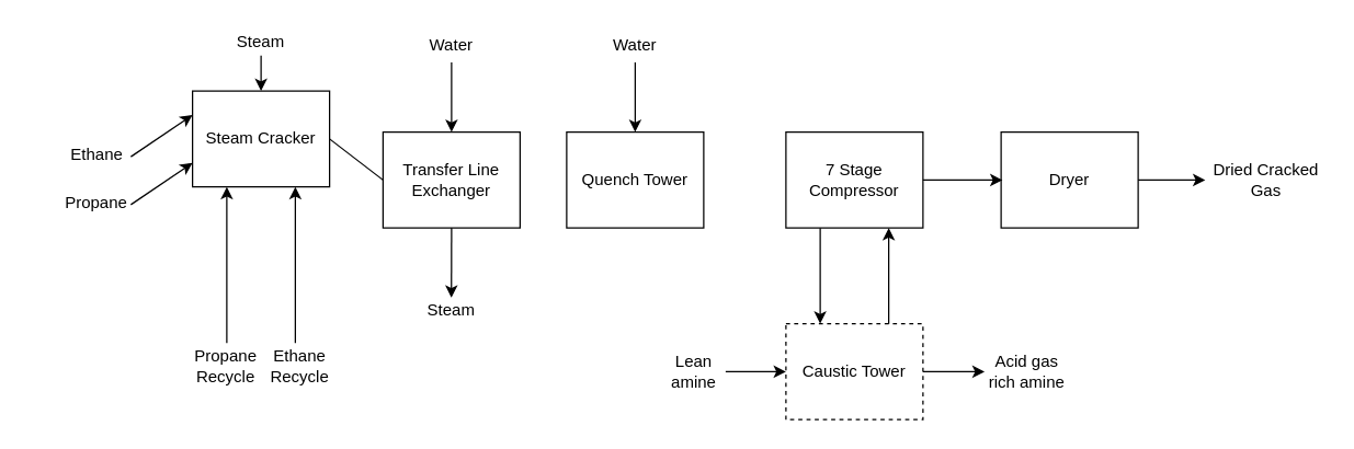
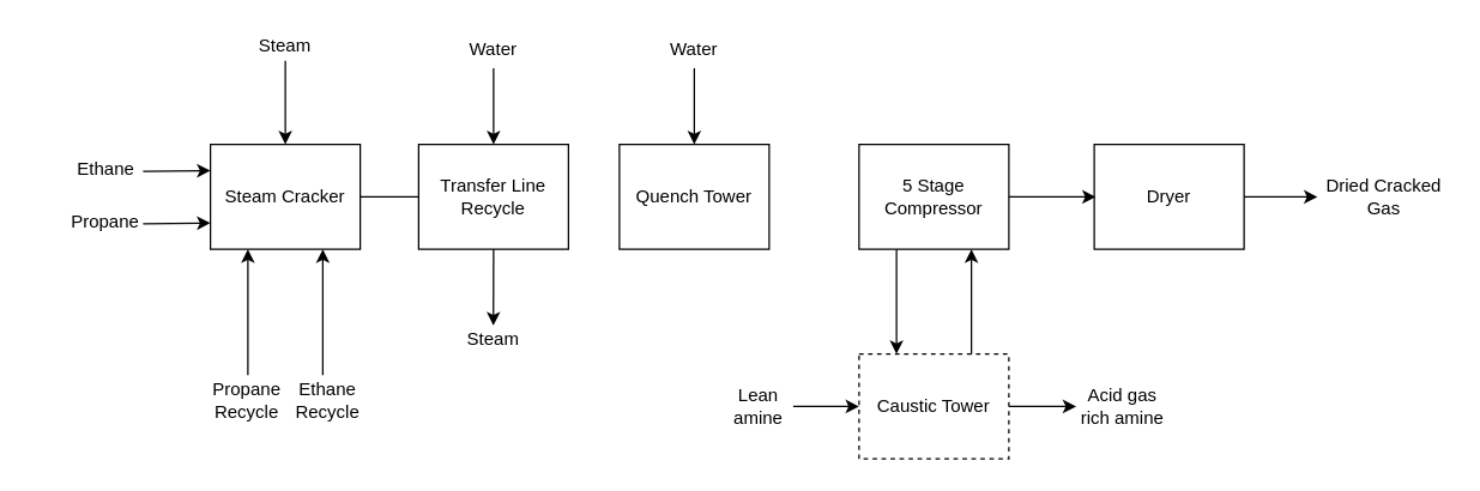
- <mxCell id="2" value="Steam Cracker" style="rounded=0;whiteSpace=wrap;html=1;" parent="1" vertex="1"><mxGeometry x="140" y="66" width="100" height="70" as="geometry" /></mxCell>
+ <mxCell id="2" value="Steam Cracker" style="rounded=0;whiteSpace=wrap;html=1;" parent="1" vertex="1"><mxGeometry x="140" y="96" width="100" height="70" as="geometry" /></mxCell>
- <mxCell id="28" value="Transfer Line Exchanger" style="rounded=0;whiteSpace=wrap;html=1;" vertex="1" parent="1"><mxGeometry x="279" y="96" width="100" height="70" as="geometry" /></mxCell>
+ <mxCell id="28" value="Transfer Line Recycle" style="rounded=0;whiteSpace=wrap;html=1;" vertex="1" parent="1"><mxGeometry x="279" y="96" width="100" height="70" as="geometry" /></mxCell>
- <mxCell id="5" value="7 Stage Compressor" style="rounded=0;whiteSpace=wrap;html=1;" parent="1" vertex="1"><mxGeometry x="573" y="96" width="100" height="70" as="geometry" /></mxCell>
+ <mxCell id="5" value="5 Stage Compressor" style="rounded=0;whiteSpace=wrap;html=1;" parent="1" vertex="1"><mxGeometry x="573" y="96" width="100" height="70" as="geometry" /></mxCell>
